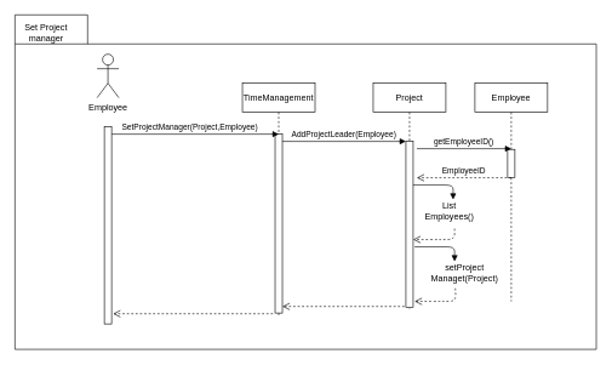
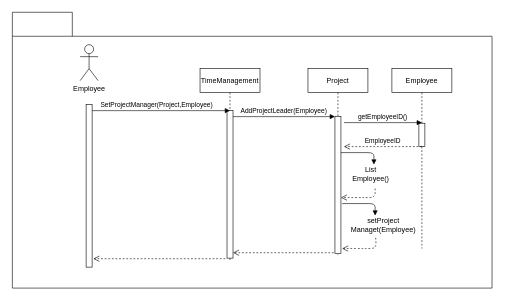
- <mxCell id="20" value="Set Project manager" style="text;html=1;strokeColor=none;fillColor=none;align=center;verticalAlign=middle;whiteSpace=wrap;rounded=0;" vertex="1" parent="1"><mxGeometry x="23" width="80" height="20" as="geometry" y="34" /></mxCell>
- <mxCell id="17" value="List Employees()" style="text;html=1;strokeColor=none;fillColor=none;align=center;verticalAlign=middle;whiteSpace=wrap;rounded=0;" vertex="1" parent="1"><mxGeometry x="593" y="270" width="50" height="40" as="geometry" /></mxCell>
+ <mxCell id="17" value="List Employee()" style="text;html=1;strokeColor=none;fillColor=none;align=center;verticalAlign=middle;whiteSpace=wrap;rounded=0;" vertex="1" parent="1"><mxGeometry x="593" y="270" width="50" height="40" as="geometry" /></mxCell>
- <mxCell id="23" value="setProject Managet(Project)" style="text;html=1;strokeColor=none;fillColor=none;align=center;verticalAlign=middle;whiteSpace=wrap;rounded=0;" vertex="1" parent="1"><mxGeometry x="595" y="355" width="88" height="40" as="geometry" /></mxCell>
+ <mxCell id="23" value="setProject Managet(Employee)" style="text;html=1;strokeColor=none;fillColor=none;align=center;verticalAlign=middle;whiteSpace=wrap;rounded=0;" vertex="1" parent="1"><mxGeometry x="595" y="355" width="88" height="40" as="geometry" /></mxCell>
